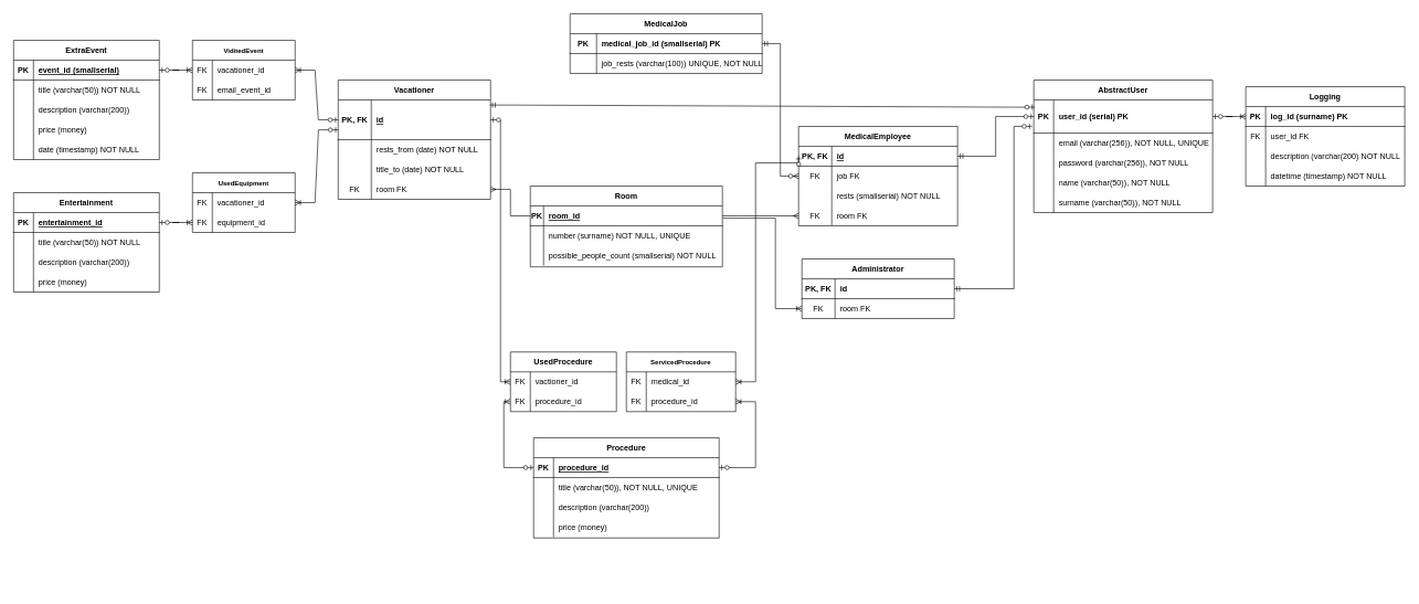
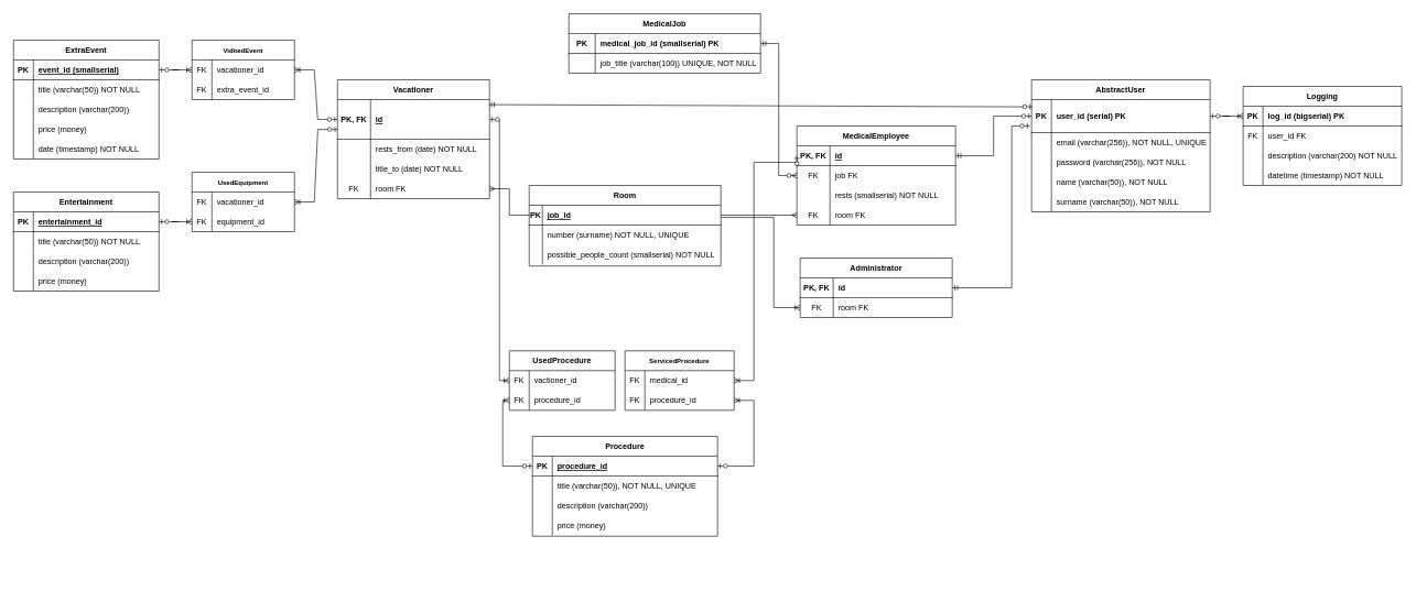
- <mxCell id="168" value="job_rests (varchar(100)) UNIQUE, NOT NULL" style="shape=partialRectangle;connectable=0;fillColor=none;top=0;left=0;bottom=0;right=0;align=left;spacingLeft=6;overflow=hidden;" parent="166" vertex="1"><mxGeometry x="40" width="250" height="30" as="geometry"><mxRectangle width="250" height="30" as="alternateBounds" /></mxGeometry></mxCell>
+ <mxCell id="168" value="job_title (varchar(100)) UNIQUE, NOT NULL" style="shape=partialRectangle;connectable=0;fillColor=none;top=0;left=0;bottom=0;right=0;align=left;spacingLeft=6;overflow=hidden;" parent="166" vertex="1"><mxGeometry x="40" width="250" height="30" as="geometry"><mxRectangle width="250" height="30" as="alternateBounds" /></mxGeometry></mxCell>
- <mxCell id="82" value="email_event_id" style="shape=partialRectangle;connectable=0;fillColor=none;top=0;left=0;bottom=0;right=0;align=left;spacingLeft=6;overflow=hidden;" parent="80" vertex="1"><mxGeometry x="30" width="125" height="30" as="geometry"><mxRectangle width="125" height="30" as="alternateBounds" /></mxGeometry></mxCell>
+ <mxCell id="82" value="extra_event_id" style="shape=partialRectangle;connectable=0;fillColor=none;top=0;left=0;bottom=0;right=0;align=left;spacingLeft=6;overflow=hidden;" parent="80" vertex="1"><mxGeometry x="30" width="125" height="30" as="geometry"><mxRectangle width="125" height="30" as="alternateBounds" /></mxGeometry></mxCell>
- <mxCell id="36" value="log_id (surname) PK" style="shape=partialRectangle;connectable=0;fillColor=none;top=0;left=0;bottom=0;right=0;align=left;spacingLeft=6;fontStyle=1;overflow=hidden;" parent="34" vertex="1"><mxGeometry x="30" width="210" height="30" as="geometry"><mxRectangle width="210" height="30" as="alternateBounds" /></mxGeometry></mxCell>
+ <mxCell id="36" value="log_id (bigserial) PK" style="shape=partialRectangle;connectable=0;fillColor=none;top=0;left=0;bottom=0;right=0;align=left;spacingLeft=6;fontStyle=1;overflow=hidden;" parent="34" vertex="1"><mxGeometry x="30" width="210" height="30" as="geometry"><mxRectangle width="210" height="30" as="alternateBounds" /></mxGeometry></mxCell>
- <mxCell id="101" value="room_id" style="shape=partialRectangle;connectable=0;fillColor=none;top=0;left=0;bottom=0;right=0;align=left;spacingLeft=6;fontStyle=5;overflow=hidden;" parent="99" vertex="1"><mxGeometry x="20.0" width="270.0" height="30" as="geometry"><mxRectangle width="270.0" height="30" as="alternateBounds" /></mxGeometry></mxCell>
+ <mxCell id="101" value="job_id" style="shape=partialRectangle;connectable=0;fillColor=none;top=0;left=0;bottom=0;right=0;align=left;spacingLeft=6;fontStyle=5;overflow=hidden;" parent="99" vertex="1"><mxGeometry x="20.0" width="270.0" height="30" as="geometry"><mxRectangle width="270.0" height="30" as="alternateBounds" /></mxGeometry></mxCell>
